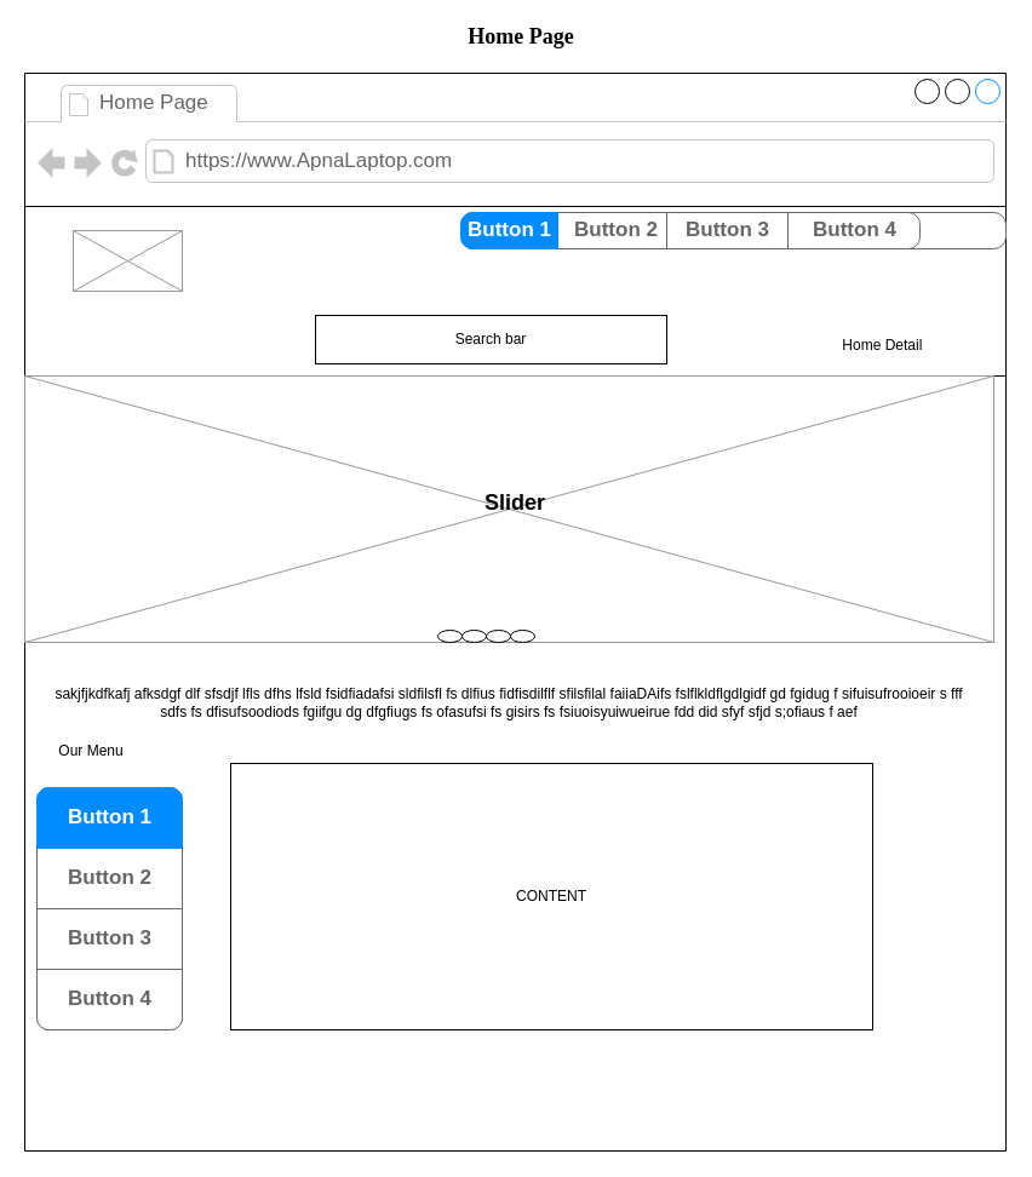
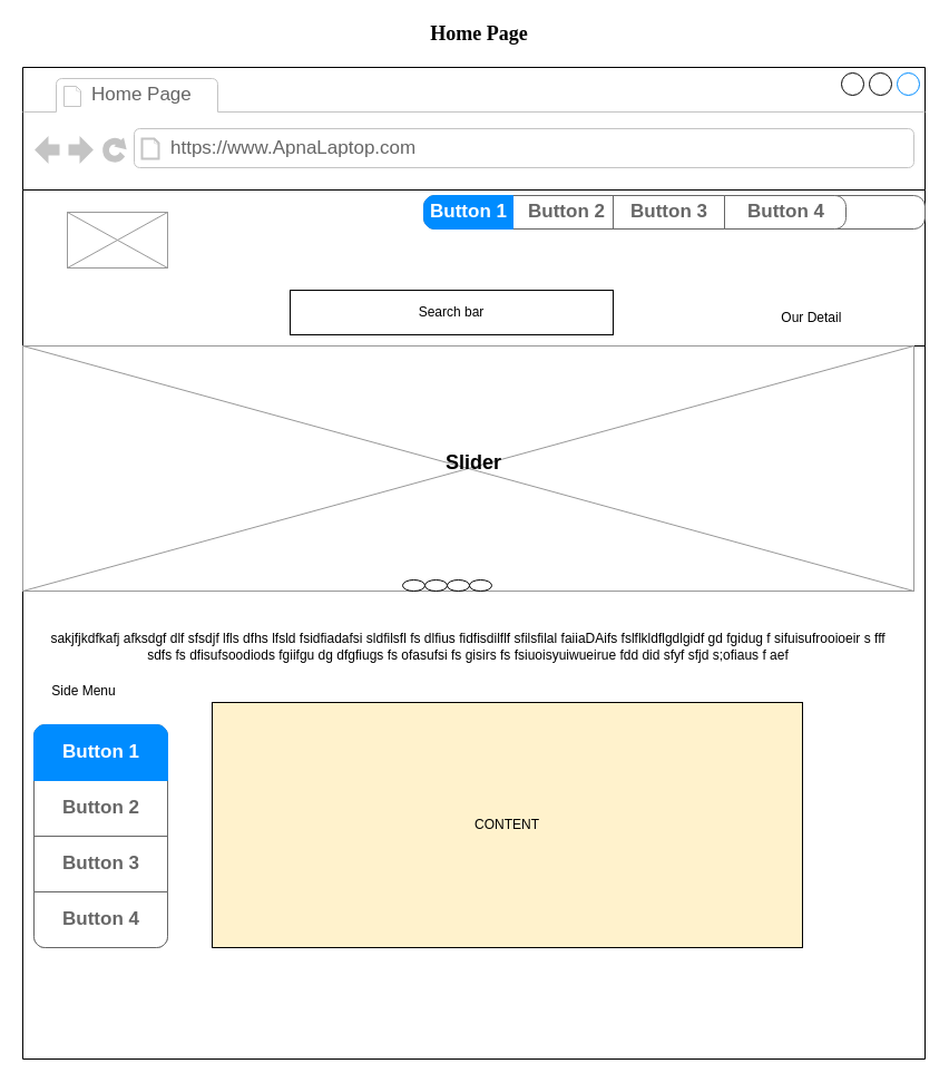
- <mxCell id="15" value="Home Detail&amp;nbsp;" style="text;html=1;strokeColor=none;fillColor=none;align=center;verticalAlign=middle;whiteSpace=wrap;rounded=0;" parent="2" vertex="1"><mxGeometry x="620" y="210" width="180" height="30" as="geometry" /></mxCell>
+ <mxCell id="15" value="Our Detail&amp;nbsp;" style="text;html=1;strokeColor=none;fillColor=none;align=center;verticalAlign=middle;whiteSpace=wrap;rounded=0;" parent="2" vertex="1"><mxGeometry x="620" y="210" width="180" height="30" as="geometry" /></mxCell>
- <mxCell id="28" value="Our Menu" style="text;html=1;strokeColor=none;fillColor=none;align=center;verticalAlign=middle;whiteSpace=wrap;rounded=0;" parent="2" vertex="1"><mxGeometry x="15" y="550" width="80" height="20" as="geometry" /></mxCell>
+ <mxCell id="28" value="Side Menu" style="text;html=1;strokeColor=none;fillColor=none;align=center;verticalAlign=middle;whiteSpace=wrap;rounded=0;" parent="2" vertex="1"><mxGeometry x="15" y="550" width="80" height="20" as="geometry" /></mxCell>
- <mxCell id="22" value="CONTENT" style="rounded=0;whiteSpace=wrap;html=1;" parent="2" vertex="1"><mxGeometry x="170" y="570" width="530" height="220" as="geometry" /></mxCell>
+ <mxCell id="22" value="CONTENT" style="rounded=0;whiteSpace=wrap;html=1;fillColor=#fff2cc;" parent="2" vertex="1"><mxGeometry x="170" y="570" width="530" height="220" as="geometry" /></mxCell>
